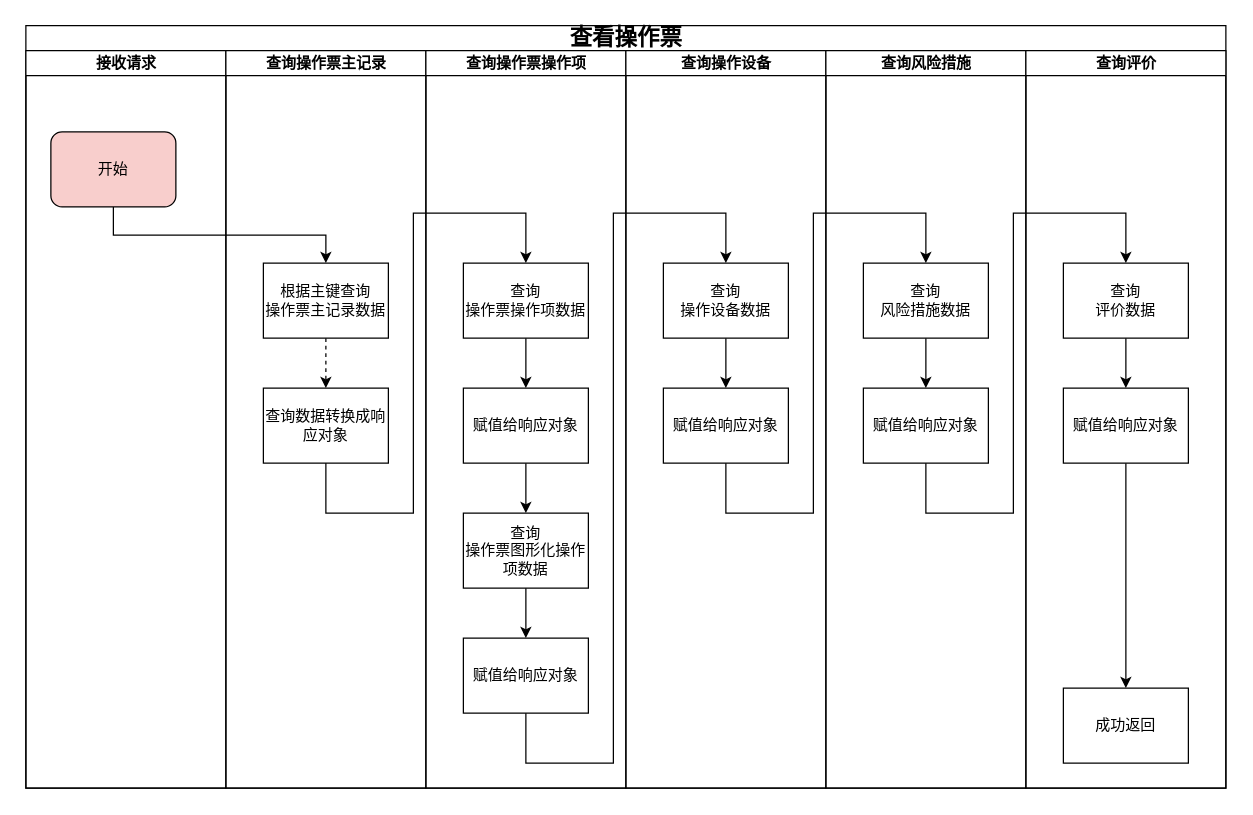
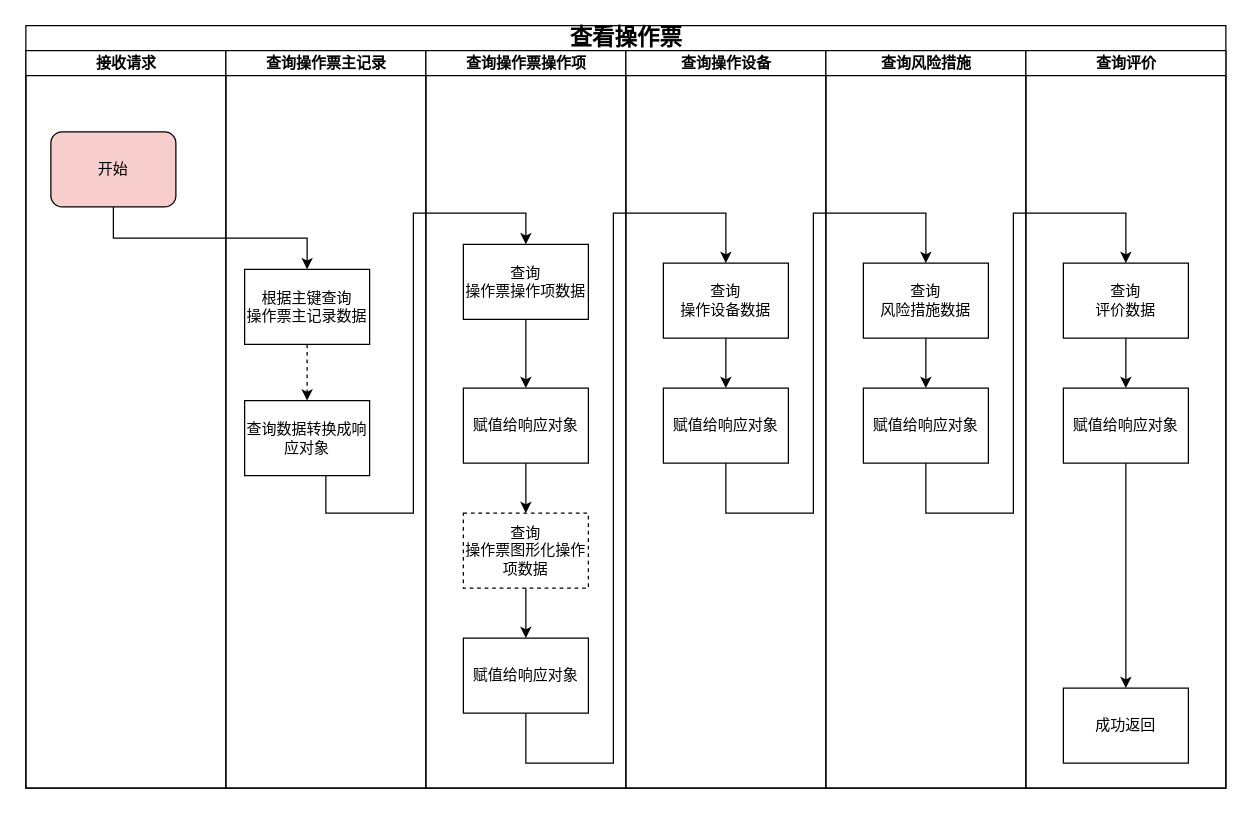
- <mxCell id="9" value="&lt;span style=&quot;font-size: 12px;&quot;&gt;根据主键查询&lt;/span&gt;&lt;div&gt;&lt;span style=&quot;font-size: 12px;&quot;&gt;操作票主记录数据&lt;/span&gt;&lt;/div&gt;" style="whiteSpace=wrap;html=1;fontSize=8;fontFamily=Verdana;rounded=0;shadow=0;labelBackgroundColor=none;strokeWidth=1;" vertex="1" parent="5"><mxGeometry x="30" y="170" width="100" height="60" as="geometry" /></mxCell>
+ <mxCell id="9" value="&lt;span style=&quot;font-size: 12px;&quot;&gt;根据主键查询&lt;/span&gt;&lt;div&gt;&lt;span style=&quot;font-size: 12px;&quot;&gt;操作票主记录数据&lt;/span&gt;&lt;/div&gt;" style="whiteSpace=wrap;html=1;fontSize=8;fontFamily=Verdana;rounded=0;shadow=0;labelBackgroundColor=none;strokeWidth=1;" vertex="1" parent="5"><mxGeometry x="15" y="175" width="100" height="60" as="geometry" /></mxCell>
- <mxCell id="15" value="&lt;span style=&quot;font-size: 12px;&quot;&gt;查询&lt;/span&gt;&lt;div&gt;&lt;span style=&quot;font-size: 12px;&quot;&gt;操作票操作项数据&lt;/span&gt;&lt;/div&gt;" style="whiteSpace=wrap;html=1;fontSize=8;fontFamily=Verdana;rounded=0;shadow=0;labelBackgroundColor=none;strokeWidth=1;" vertex="1" parent="10"><mxGeometry x="30" y="170" width="100" height="60" as="geometry" /></mxCell>
+ <mxCell id="15" value="&lt;span style=&quot;font-size: 12px;&quot;&gt;查询&lt;/span&gt;&lt;div&gt;&lt;span style=&quot;font-size: 12px;&quot;&gt;操作票操作项数据&lt;/span&gt;&lt;/div&gt;" style="whiteSpace=wrap;html=1;fontSize=8;fontFamily=Verdana;rounded=0;shadow=0;labelBackgroundColor=none;strokeWidth=1;" vertex="1" parent="10"><mxGeometry x="30" y="155" width="100" height="60" as="geometry" /></mxCell>
- <mxCell id="7" value="&lt;span style=&quot;font-size: 12px;&quot;&gt;查询数据转换成响应对象&lt;/span&gt;" style="whiteSpace=wrap;html=1;fontSize=8;fontFamily=Verdana;rounded=0;shadow=0;labelBackgroundColor=none;strokeWidth=1;" vertex="1" parent="5"><mxGeometry x="30" y="270" width="100" height="60" as="geometry" /></mxCell>
+ <mxCell id="7" value="&lt;span style=&quot;font-size: 12px;&quot;&gt;查询数据转换成响应对象&lt;/span&gt;" style="whiteSpace=wrap;html=1;fontSize=8;fontFamily=Verdana;rounded=0;shadow=0;labelBackgroundColor=none;strokeWidth=1;" vertex="1" parent="5"><mxGeometry x="15" y="280" width="100" height="60" as="geometry" /></mxCell>
- <mxCell id="18" value="&lt;span style=&quot;font-size: 12px;&quot;&gt;查询&lt;/span&gt;&lt;div&gt;&lt;span style=&quot;font-size: 12px;&quot;&gt;操作票图形化操作项数据&lt;/span&gt;&lt;/div&gt;" style="whiteSpace=wrap;html=1;fontSize=8;fontFamily=Verdana;rounded=0;shadow=0;labelBackgroundColor=none;strokeWidth=1;" vertex="1" parent="10"><mxGeometry x="30" y="370" width="100" height="60" as="geometry" /></mxCell>
+ <mxCell id="18" value="&lt;span style=&quot;font-size: 12px;&quot;&gt;查询&lt;/span&gt;&lt;div&gt;&lt;span style=&quot;font-size: 12px;&quot;&gt;操作票图形化操作项数据&lt;/span&gt;&lt;/div&gt;" style="whiteSpace=wrap;html=1;fontSize=8;fontFamily=Verdana;rounded=0;shadow=0;labelBackgroundColor=none;strokeWidth=1;dashed=1;" vertex="1" parent="10"><mxGeometry x="30" y="370" width="100" height="60" as="geometry" /></mxCell>
